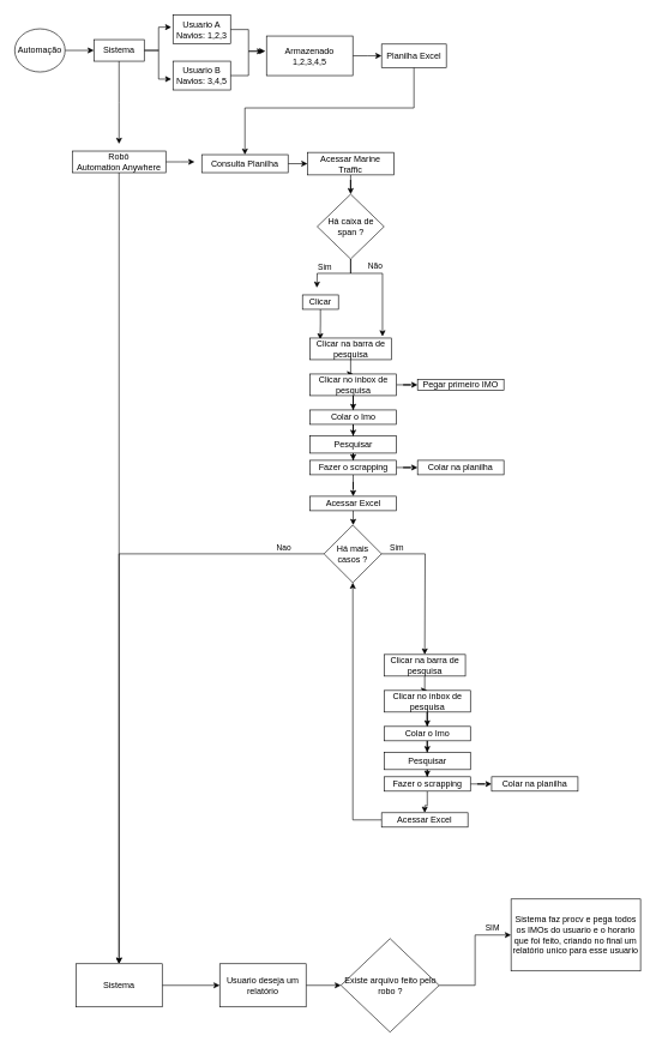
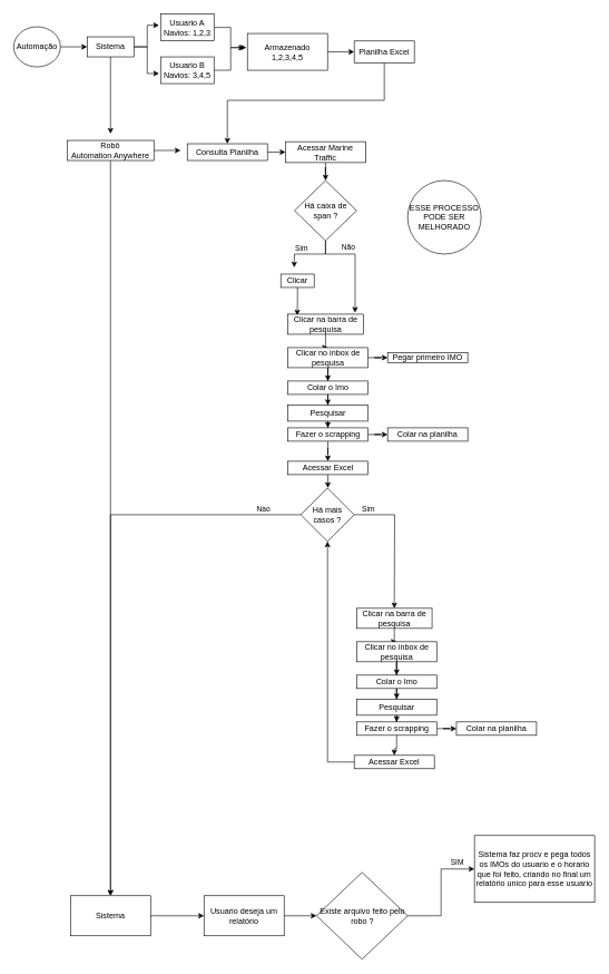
+ <mxCell id="43" value="ESSE PROCESSO PODE SER MELHORADO" style="ellipse;whiteSpace=wrap;html=1;aspect=fixed;" vertex="1" parent="1"><mxGeometry x="610" y="269" width="110" height="110" as="geometry" /></mxCell>
